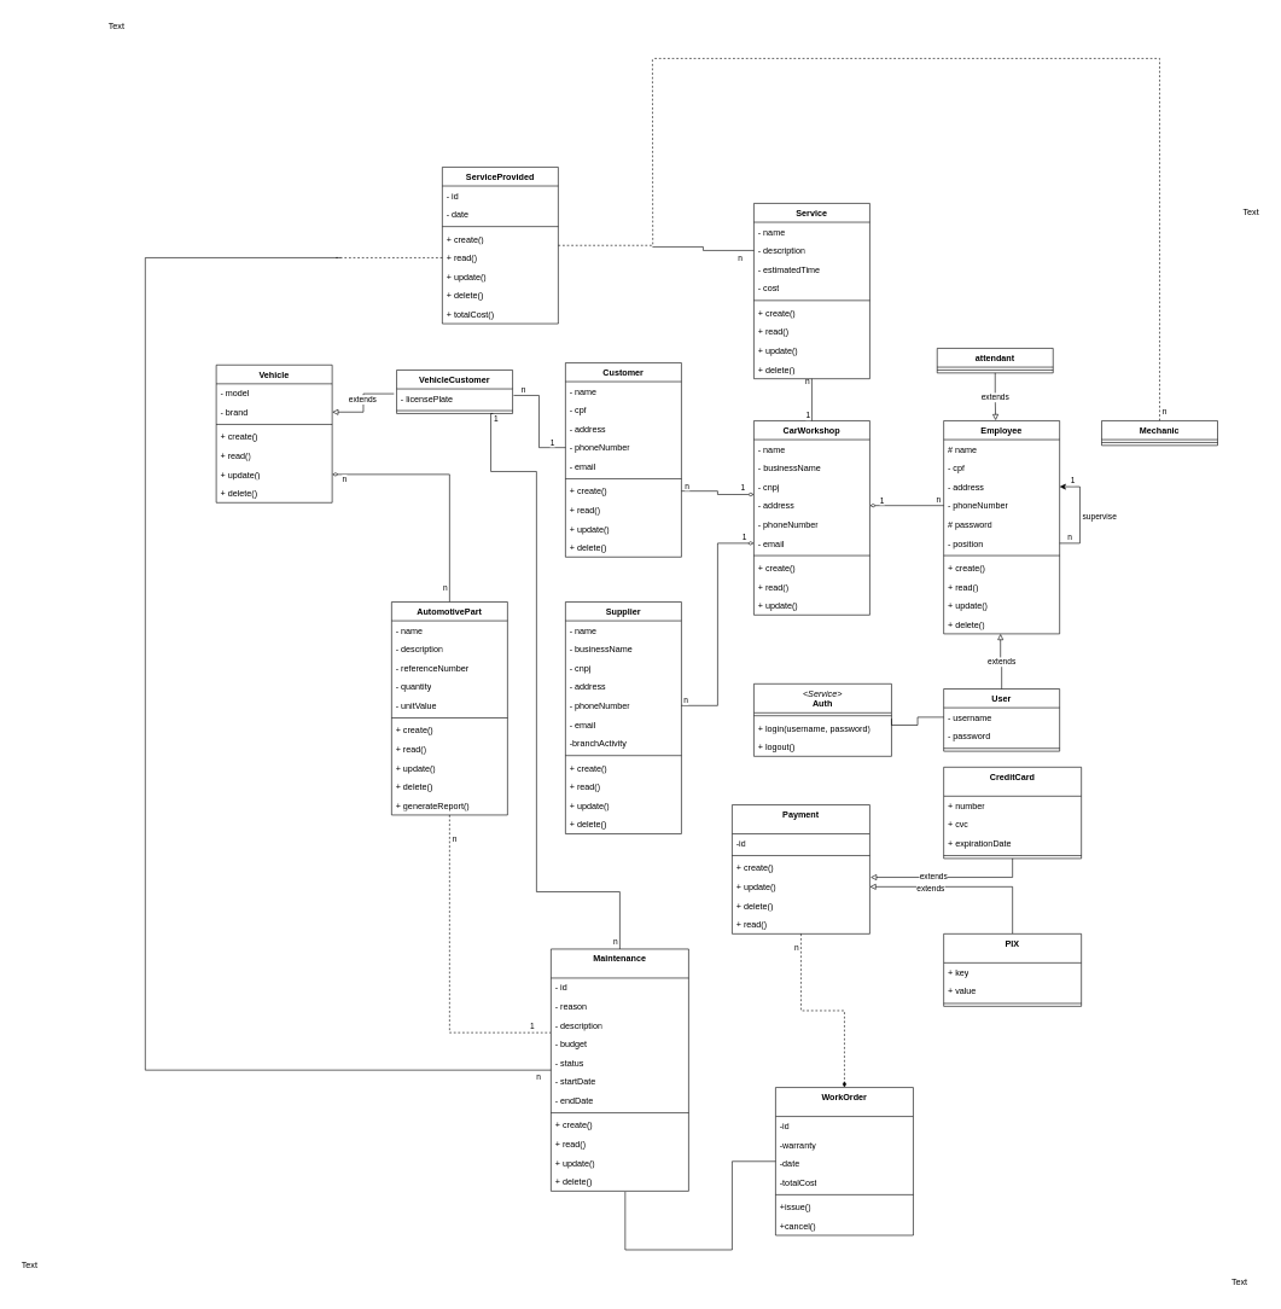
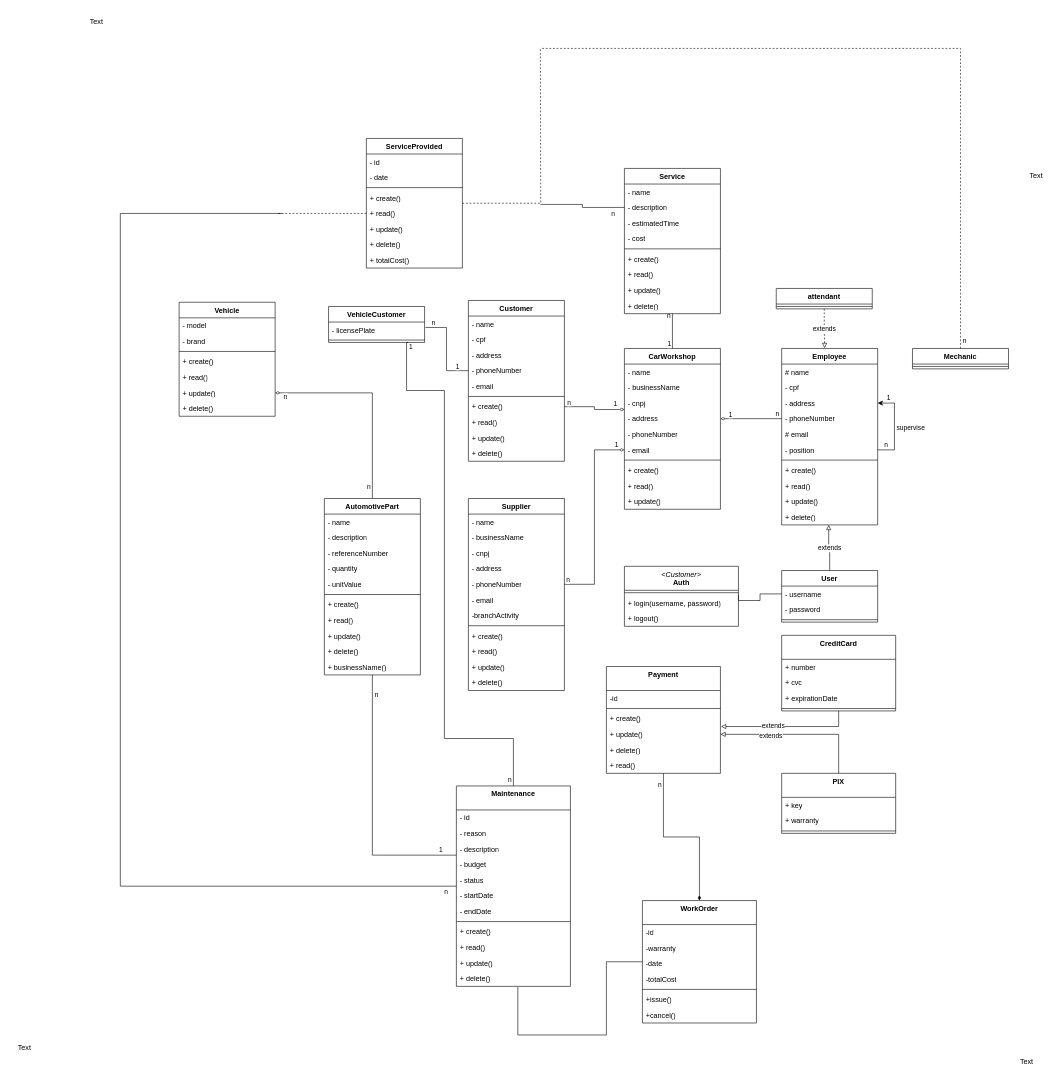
- <mxCell id="151" style="edgeStyle=orthogonalEdgeStyle;rounded=0;orthogonalLoop=1;jettySize=auto;html=1;entryX=0.448;entryY=-0.002;entryDx=0;entryDy=0;entryPerimeter=0;endArrow=block;endFill=0;" edge="1" parent="1" source="149" target="13"><mxGeometry relative="1" as="geometry" /></mxCell>
+ <mxCell id="151" style="edgeStyle=orthogonalEdgeStyle;rounded=0;orthogonalLoop=1;jettySize=auto;html=1;entryX=0.448;entryY=-0.002;entryDx=0;entryDy=0;entryPerimeter=0;endArrow=block;endFill=0;dashed=1;" edge="1" parent="1" source="149" target="13"><mxGeometry relative="1" as="geometry" /></mxCell>
- <mxCell id="192" style="edgeStyle=elbowEdgeStyle;rounded=0;orthogonalLoop=1;jettySize=auto;html=1;entryX=1;entryY=0.5;entryDx=0;entryDy=0;endArrow=block;endFill=0;exitX=-0.023;exitY=0.258;exitDx=0;exitDy=0;exitPerimeter=0;" edge="1" parent="1" source="77" target="186"><mxGeometry relative="1" as="geometry"><mxPoint x="553" y="576" as="sourcePoint" /></mxGeometry></mxCell>
- <mxCell id="193" value="extends" style="edgeLabel;html=1;align=center;verticalAlign=middle;resizable=0;points=[];" connectable="0" vertex="1" parent="192"><mxGeometry x="0.253" relative="1" as="geometry"><mxPoint y="-18" as="offset" /></mxGeometry></mxCell>
- <mxCell id="18" value="&lt;div&gt;# password&lt;/div&gt;" style="text;strokeColor=none;fillColor=none;align=left;verticalAlign=top;spacingLeft=4;spacingRight=4;overflow=hidden;rotatable=0;points=[[0,0.5],[1,0.5]];portConstraint=eastwest;whiteSpace=wrap;html=1;" vertex="1" parent="13"><mxGeometry y="130" width="160" height="26" as="geometry" /></mxCell>
+ <mxCell id="18" value="&lt;div&gt;# email&lt;/div&gt;" style="text;strokeColor=none;fillColor=none;align=left;verticalAlign=top;spacingLeft=4;spacingRight=4;overflow=hidden;rotatable=0;points=[[0,0.5],[1,0.5]];portConstraint=eastwest;whiteSpace=wrap;html=1;" vertex="1" parent="13"><mxGeometry y="130" width="160" height="26" as="geometry" /></mxCell>
- <mxCell id="33" value="&lt;div&gt;&lt;i style=&quot;font-weight: normal;&quot;&gt;&amp;lt;Service&amp;gt;&lt;/i&gt;&lt;br&gt;&lt;/div&gt;&lt;div&gt;Auth&lt;/div&gt;" style="swimlane;fontStyle=1;align=center;verticalAlign=top;childLayout=stackLayout;horizontal=1;startSize=40;horizontalStack=0;resizeParent=1;resizeParentMax=0;resizeLast=0;collapsible=1;marginBottom=0;whiteSpace=wrap;html=1;" vertex="1" parent="1"><mxGeometry x="1040" y="943" width="190" height="100" as="geometry" /></mxCell>
+ <mxCell id="33" value="&lt;div&gt;&lt;i style=&quot;font-weight: normal;&quot;&gt;&amp;lt;Customer&amp;gt;&lt;/i&gt;&lt;br&gt;&lt;/div&gt;&lt;div&gt;Auth&lt;/div&gt;" style="swimlane;fontStyle=1;align=center;verticalAlign=top;childLayout=stackLayout;horizontal=1;startSize=40;horizontalStack=0;resizeParent=1;resizeParentMax=0;resizeLast=0;collapsible=1;marginBottom=0;whiteSpace=wrap;html=1;" vertex="1" parent="1"><mxGeometry x="1040" y="943" width="190" height="100" as="geometry" /></mxCell>
- <mxCell id="93" value="+ generateReport()" style="text;strokeColor=none;fillColor=none;align=left;verticalAlign=top;spacingLeft=4;spacingRight=4;overflow=hidden;rotatable=0;points=[[0,0.5],[1,0.5]];portConstraint=eastwest;whiteSpace=wrap;html=1;" vertex="1" parent="82"><mxGeometry y="268" width="160" height="26" as="geometry" /></mxCell>
+ <mxCell id="93" value="+ businessName()" style="text;strokeColor=none;fillColor=none;align=left;verticalAlign=top;spacingLeft=4;spacingRight=4;overflow=hidden;rotatable=0;points=[[0,0.5],[1,0.5]];portConstraint=eastwest;whiteSpace=wrap;html=1;" vertex="1" parent="82"><mxGeometry y="268" width="160" height="26" as="geometry" /></mxCell>
- <mxCell id="142" style="edgeStyle=orthogonalEdgeStyle;rounded=0;orthogonalLoop=1;jettySize=auto;html=1;entryX=-0.003;entryY=-0.102;entryDx=0;entryDy=0;entryPerimeter=0;endArrow=none;endFill=0;dashed=1;" edge="1" parent="1" source="82" target="133"><mxGeometry relative="1" as="geometry" /></mxCell>
+ <mxCell id="142" style="edgeStyle=orthogonalEdgeStyle;rounded=0;orthogonalLoop=1;jettySize=auto;html=1;entryX=-0.003;entryY=-0.102;entryDx=0;entryDy=0;entryPerimeter=0;endArrow=none;endFill=0;" edge="1" parent="1" source="82" target="133"><mxGeometry relative="1" as="geometry" /></mxCell>
- <mxCell id="171" value="+ value" style="text;strokeColor=none;fillColor=none;align=left;verticalAlign=top;spacingLeft=4;spacingRight=4;overflow=hidden;rotatable=0;points=[[0,0.5],[1,0.5]];portConstraint=eastwest;whiteSpace=wrap;html=1;" vertex="1" parent="169"><mxGeometry y="66" width="190" height="26" as="geometry" /></mxCell>
+ <mxCell id="171" value="+ warranty" style="text;strokeColor=none;fillColor=none;align=left;verticalAlign=top;spacingLeft=4;spacingRight=4;overflow=hidden;rotatable=0;points=[[0,0.5],[1,0.5]];portConstraint=eastwest;whiteSpace=wrap;html=1;" vertex="1" parent="169"><mxGeometry y="66" width="190" height="26" as="geometry" /></mxCell>
- <mxCell id="153" style="edgeStyle=orthogonalEdgeStyle;rounded=0;orthogonalLoop=1;jettySize=auto;html=1;entryX=0.5;entryY=0;entryDx=0;entryDy=0;endArrow=diamondThin;endFill=1;dashed=1;" edge="1" parent="1" source="155" target="175"><mxGeometry relative="1" as="geometry" /></mxCell>
+ <mxCell id="153" style="edgeStyle=orthogonalEdgeStyle;rounded=0;orthogonalLoop=1;jettySize=auto;html=1;entryX=0.5;entryY=0;entryDx=0;entryDy=0;endArrow=diamondThin;endFill=1;" edge="1" parent="1" source="155" target="175"><mxGeometry relative="1" as="geometry" /></mxCell>
